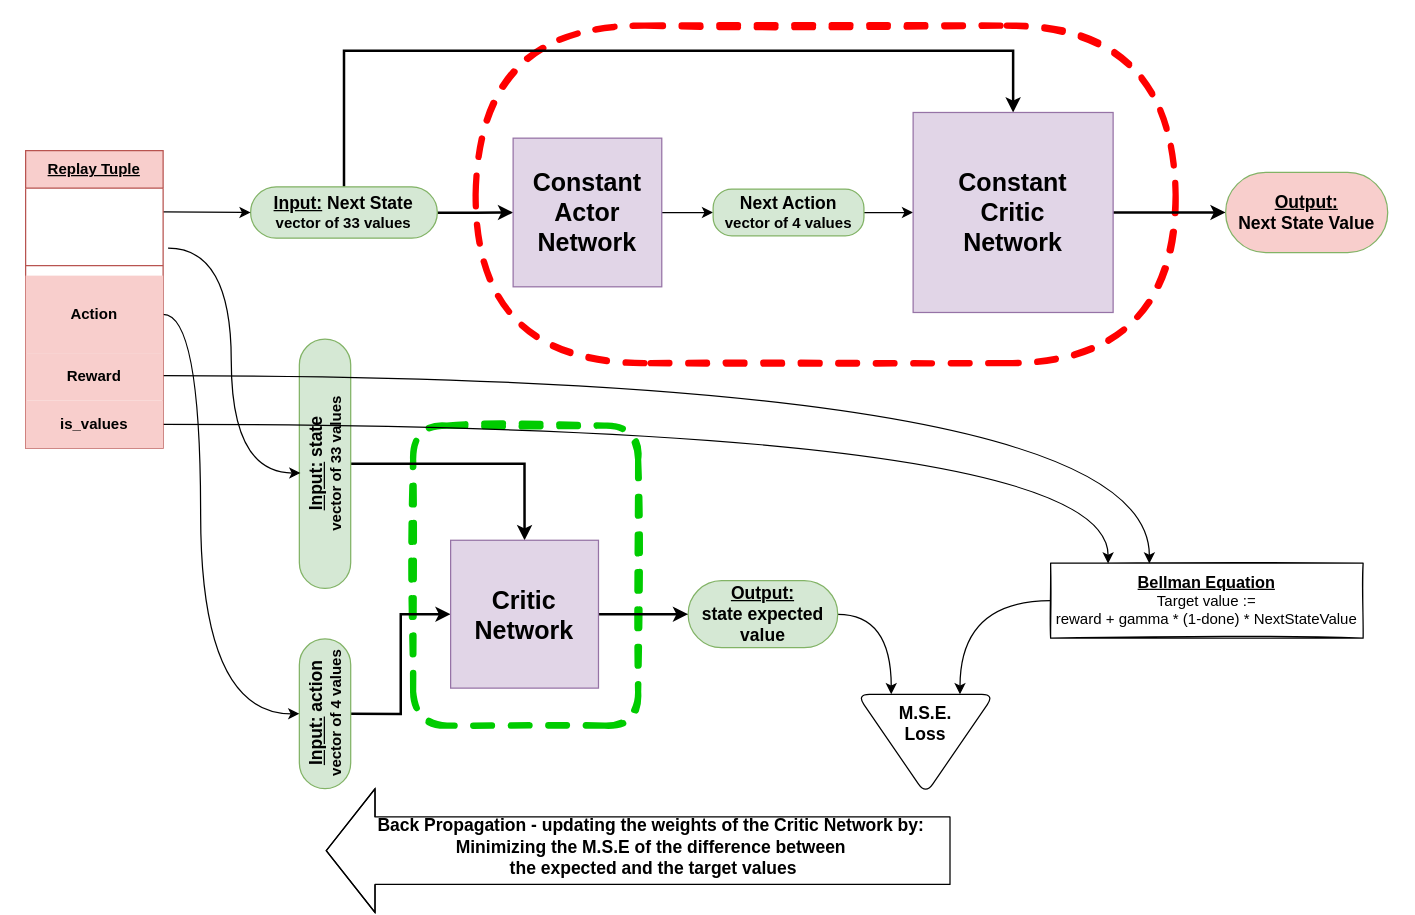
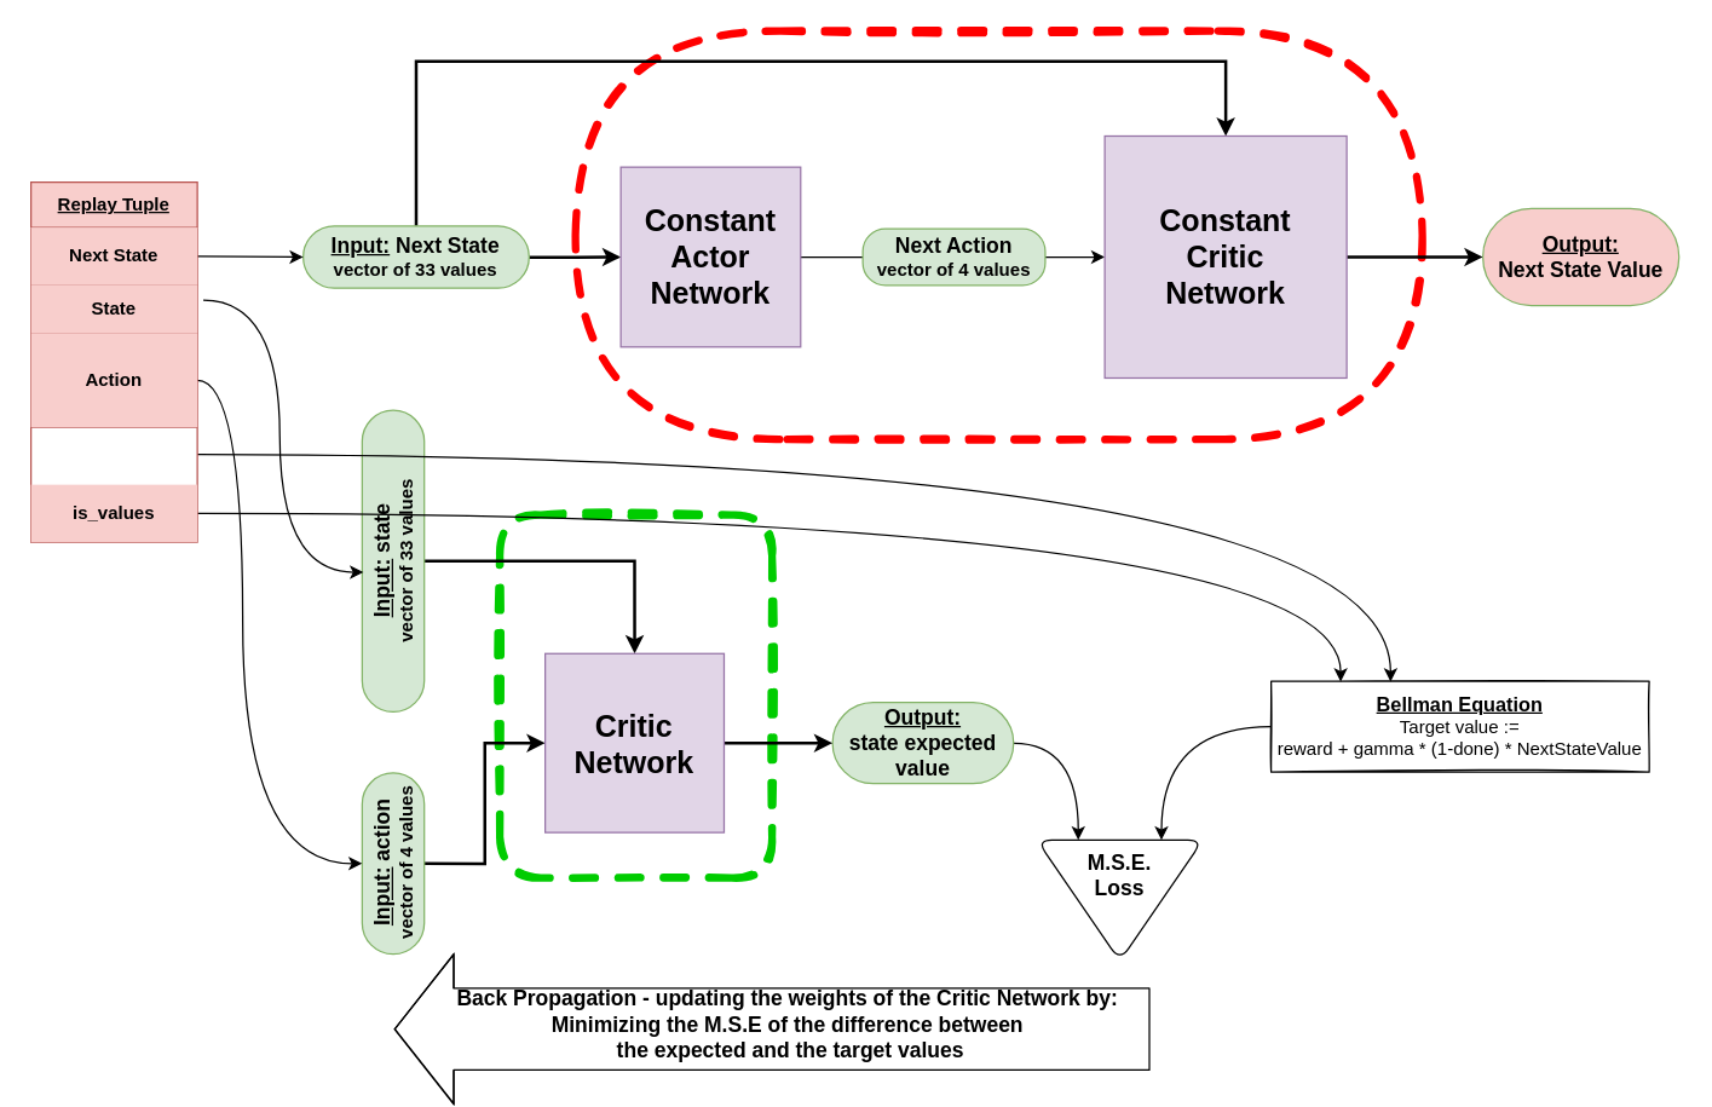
+ <mxCell id="31" value="&lt;b&gt;Next State&lt;/b&gt;" style="shape=partialRectangle;html=1;whiteSpace=wrap;connectable=0;fillColor=#f8cecc;top=0;left=0;bottom=0;right=0;overflow=hidden;strokeColor=#b85450;" parent="30" vertex="1"><mxGeometry width="110" height="38" as="geometry" /></mxCell>
- <mxCell id="7" value="" style="edgeStyle=orthogonalEdgeStyle;rounded=0;orthogonalLoop=1;jettySize=auto;html=1;" edge="1" parent="1" source="8" target="10"><mxGeometry relative="1" as="geometry" /></mxCell>
+ <mxCell id="7" value="" style="edgeStyle=orthogonalEdgeStyle;rounded=0;orthogonalLoop=1;jettySize=auto;html=1;endArrow=none;" edge="1" parent="1" source="8" target="10"><mxGeometry relative="1" as="geometry" /></mxCell>
+ <mxCell id="33" value="&lt;b&gt;State&lt;/b&gt;" style="shape=partialRectangle;html=1;whiteSpace=wrap;connectable=0;fillColor=#f8cecc;top=0;left=0;bottom=0;right=0;overflow=hidden;strokeColor=#b85450;" parent="32" vertex="1"><mxGeometry width="110" height="32" as="geometry" /></mxCell>
- <mxCell id="37" value="&lt;b&gt;Reward&lt;/b&gt;" style="shape=partialRectangle;html=1;whiteSpace=wrap;connectable=0;fillColor=#f8cecc;top=0;left=0;bottom=0;right=0;overflow=hidden;strokeColor=#b85450;" parent="36" vertex="1"><mxGeometry width="110" height="38" as="geometry" /></mxCell>
